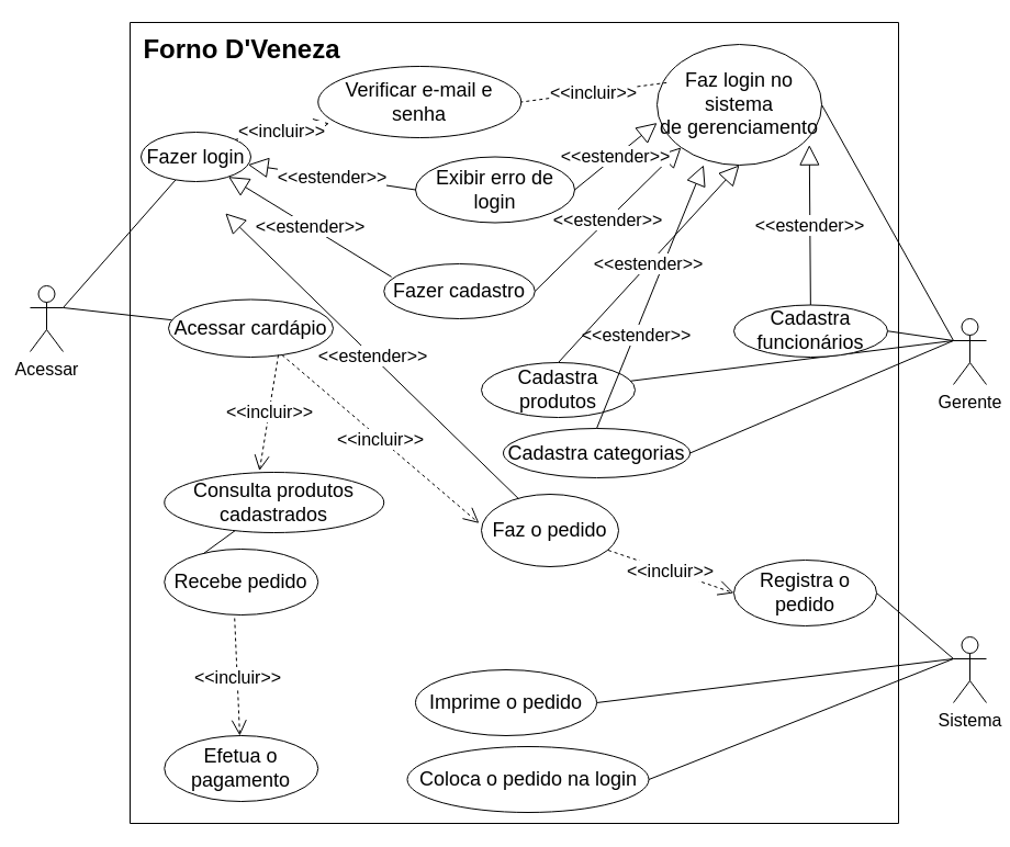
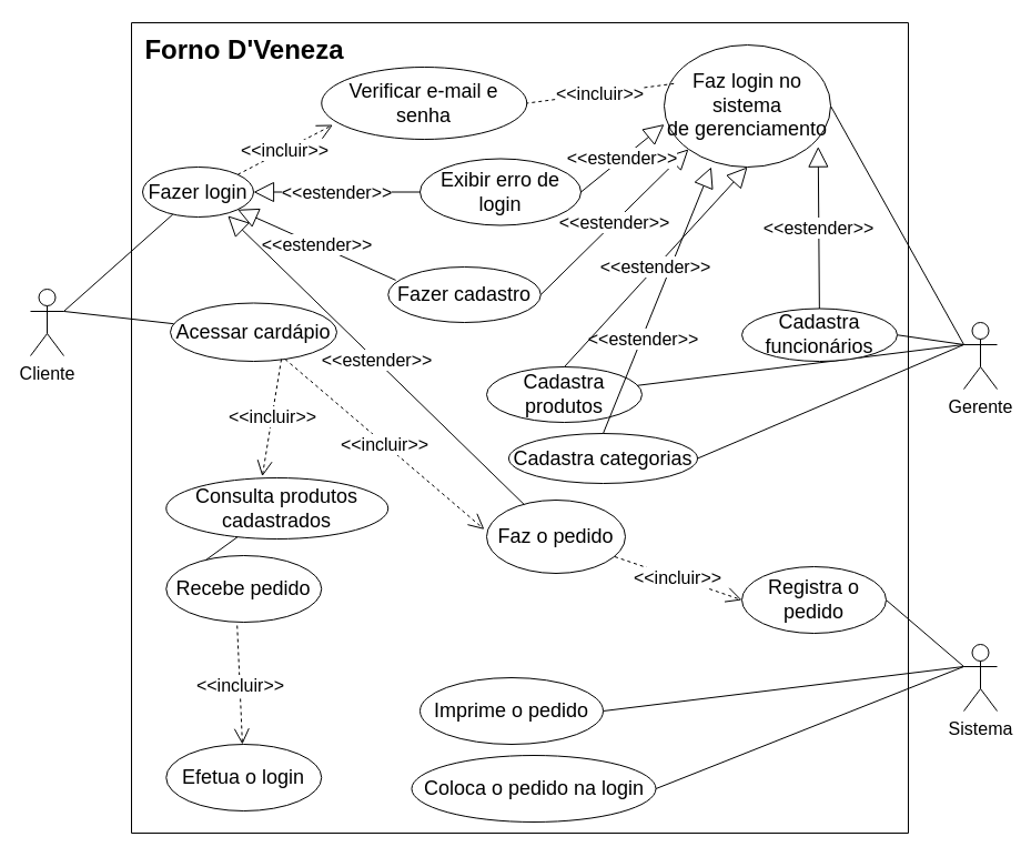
- <mxCell id="37" value="&lt;font style=&quot;font-size: 18px;&quot;&gt;Fazer login&lt;/font&gt;" style="ellipse;whiteSpace=wrap;html=1;" parent="15" vertex="1"><mxGeometry x="10" y="100" width="100" height="45" as="geometry" /></mxCell>
+ <mxCell id="37" value="&lt;font style=&quot;font-size: 18px;&quot;&gt;Fazer login&lt;/font&gt;" style="ellipse;whiteSpace=wrap;html=1;" parent="15" vertex="1"><mxGeometry x="10" y="130" width="100" height="45" as="geometry" /></mxCell>
- <mxCell id="2" value="&lt;font size=&quot;3&quot;&gt;Acessar&lt;/font&gt;" style="shape=umlActor;verticalLabelPosition=bottom;verticalAlign=top;html=1;outlineConnect=0;" parent="1" vertex="1"><mxGeometry x="27" y="260" width="30" height="60" as="geometry" /></mxCell>
+ <mxCell id="2" value="&lt;font size=&quot;3&quot;&gt;Cliente&lt;/font&gt;" style="shape=umlActor;verticalLabelPosition=bottom;verticalAlign=top;html=1;outlineConnect=0;" parent="1" vertex="1"><mxGeometry x="27" y="260" width="30" height="60" as="geometry" /></mxCell>
- <mxCell id="25" value="&lt;font style=&quot;font-size: 18px;&quot;&gt;Efetua o pagamento&lt;/font&gt;" style="ellipse;whiteSpace=wrap;html=1;" parent="15" vertex="1"><mxGeometry x="31.25" y="650" width="140" height="60" as="geometry" /></mxCell>
+ <mxCell id="25" value="&lt;font style=&quot;font-size: 18px;&quot;&gt;Efetua o login&lt;/font&gt;" style="ellipse;whiteSpace=wrap;html=1;" parent="15" vertex="1"><mxGeometry x="31.25" y="650" width="140" height="60" as="geometry" /></mxCell>
